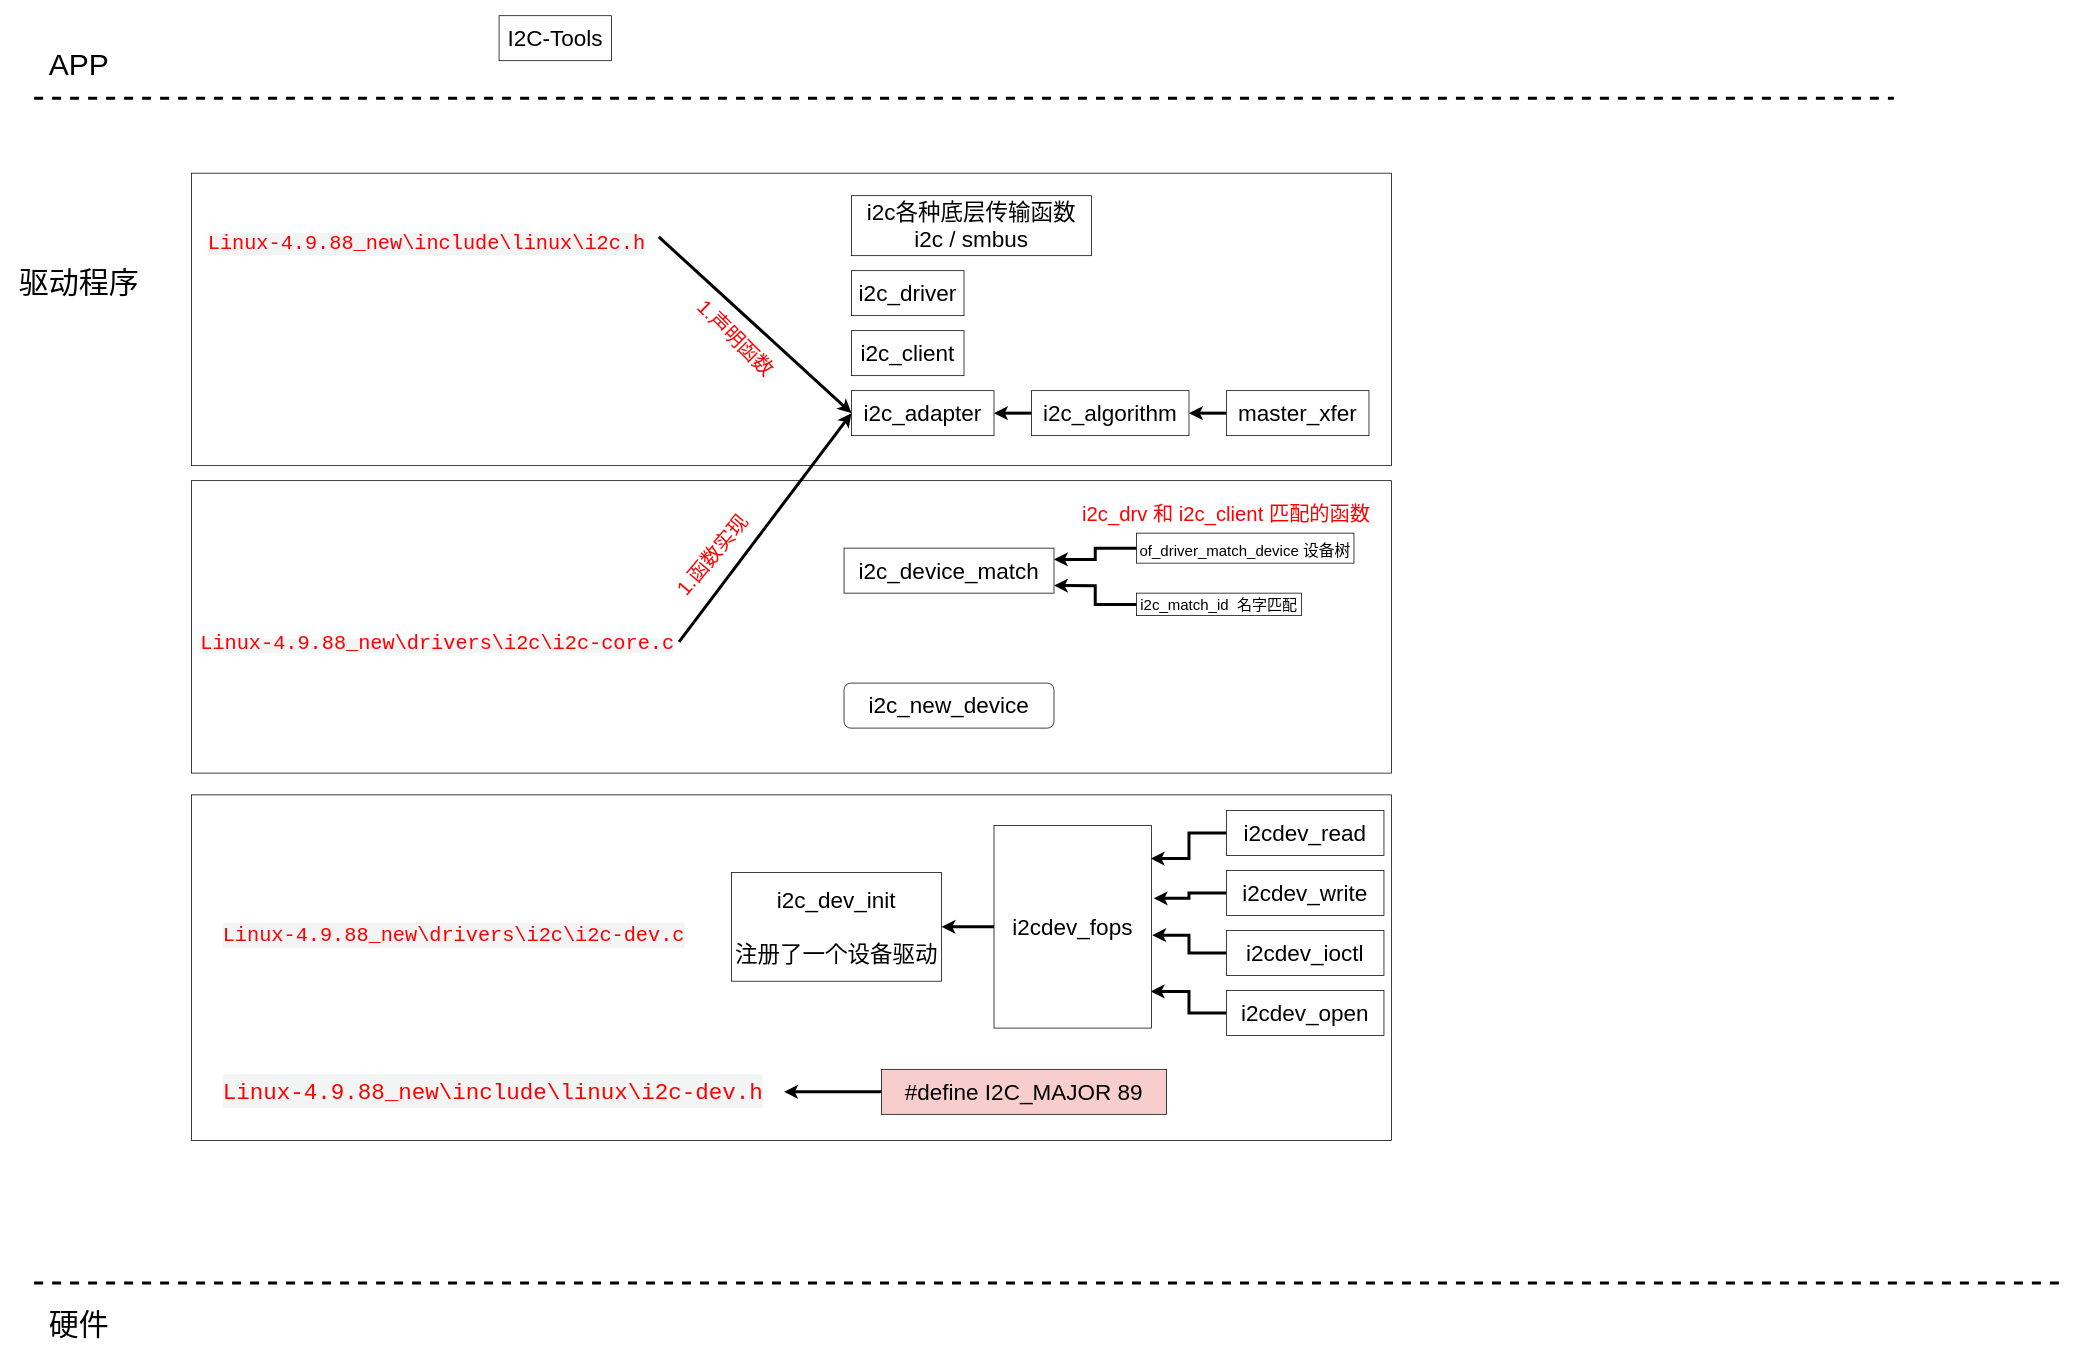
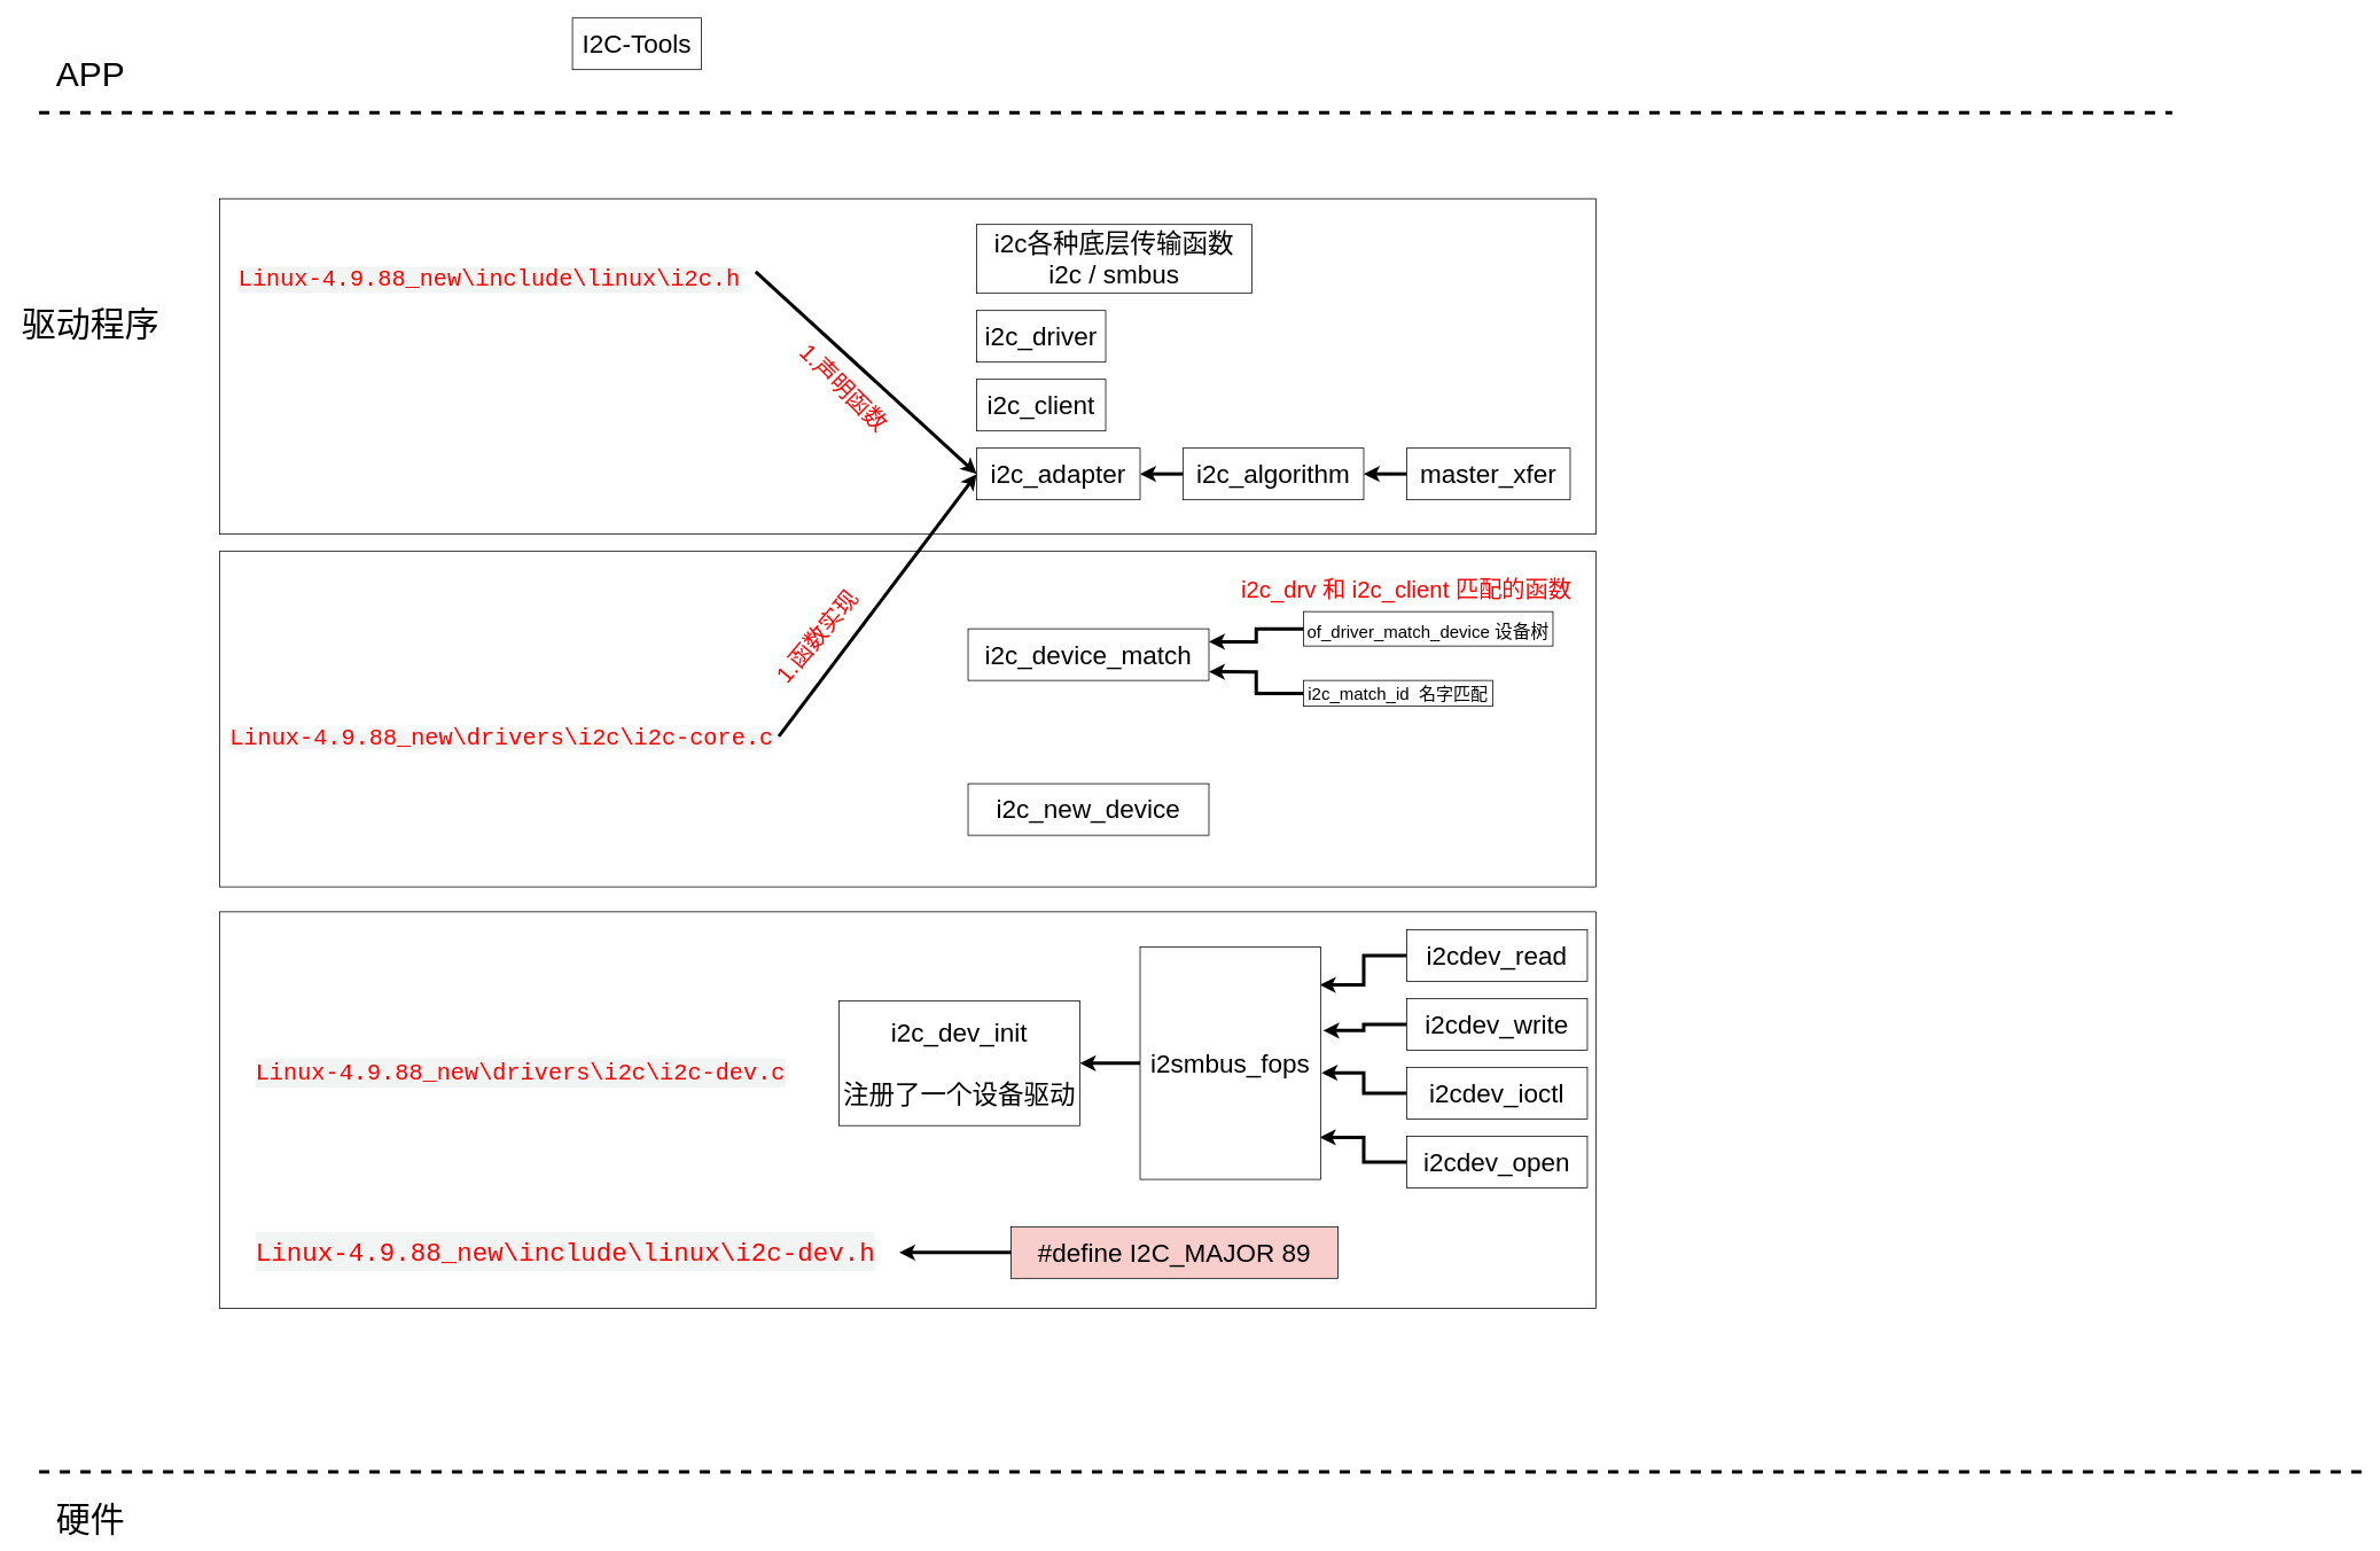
- <mxCell id="32" value="i2c_new_device" style="whiteSpace=wrap;html=1;fontSize=30;rounded=1;" vertex="1" parent="1"><mxGeometry x="1125" y="910" width="280" height="60" as="geometry" /></mxCell>
+ <mxCell id="32" value="i2c_new_device" style="rounded=0;whiteSpace=wrap;html=1;fontSize=30;" vertex="1" parent="1"><mxGeometry x="1125" y="910" width="280" height="60" as="geometry" /></mxCell>
- <mxCell id="42" value="i2cdev_fops" style="rounded=0;whiteSpace=wrap;html=1;fontSize=30;" vertex="1" parent="1"><mxGeometry x="1325" y="1100" width="210" height="270" as="geometry" /></mxCell>
+ <mxCell id="42" value="i2smbus_fops" style="rounded=0;whiteSpace=wrap;html=1;fontSize=30;" vertex="1" parent="1"><mxGeometry x="1325" y="1100" width="210" height="270" as="geometry" /></mxCell>
